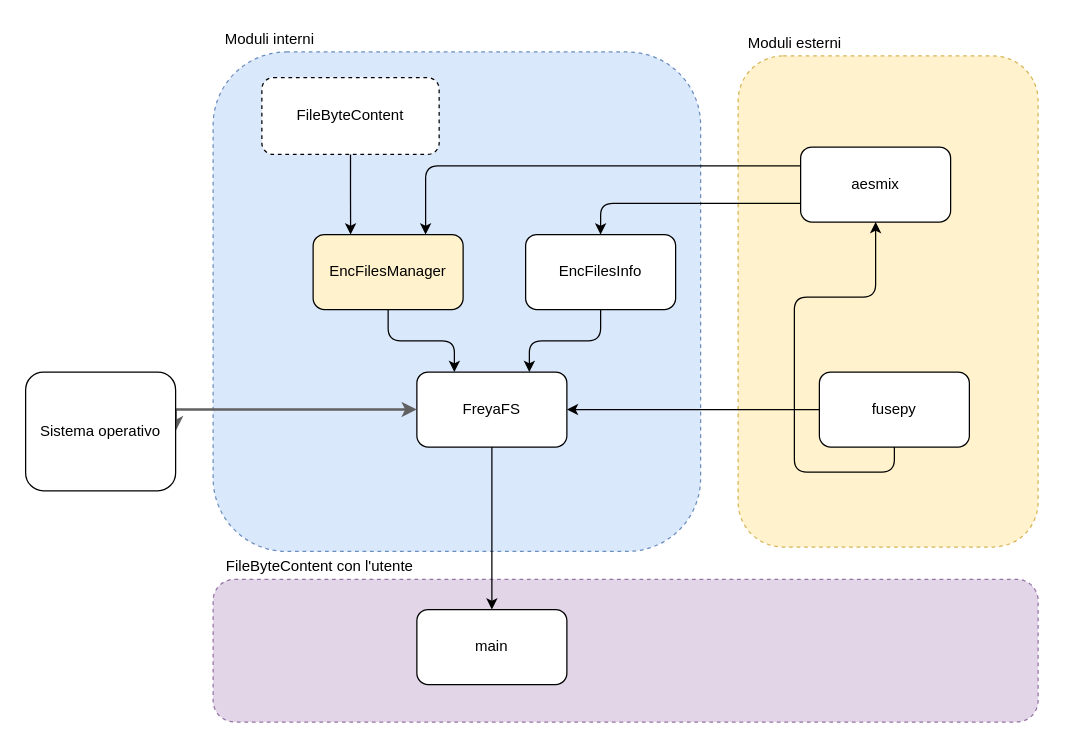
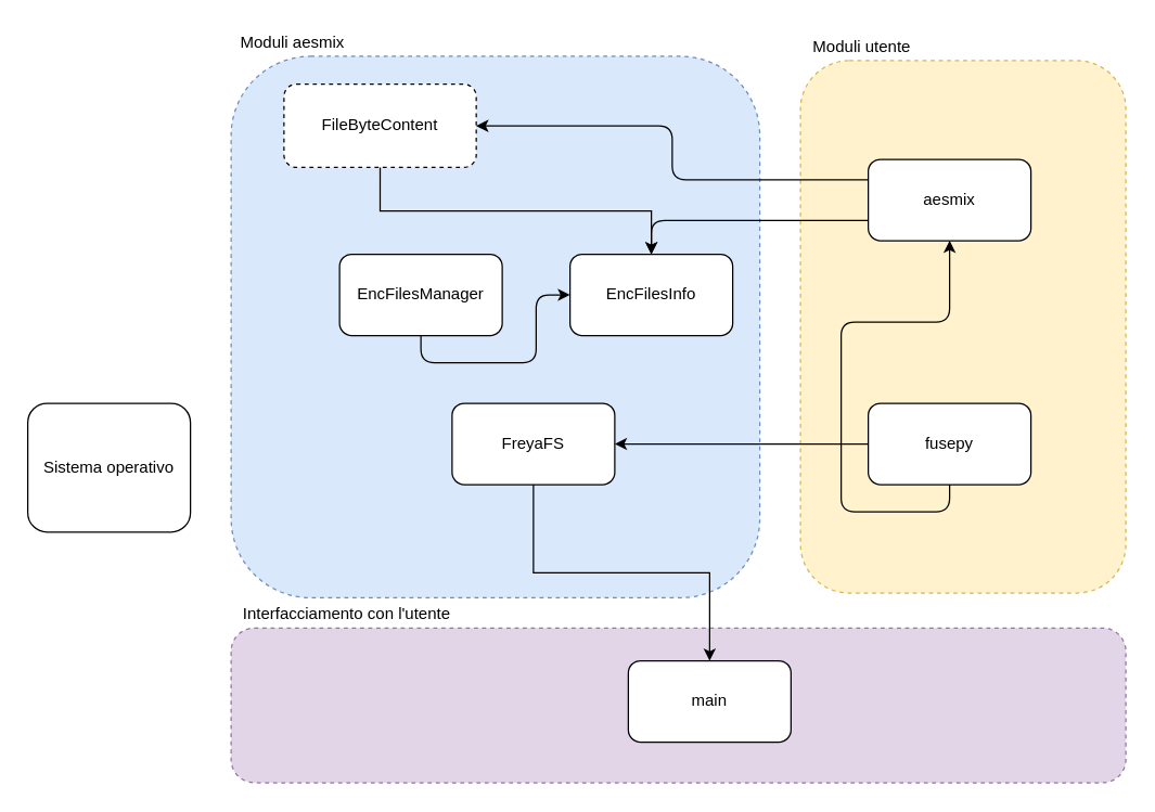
- <mxCell id="11" value="Moduli interni" style="text;html=1;align=center;verticalAlign=middle;resizable=0;points=[];;autosize=1;" parent="9" vertex="1"><mxGeometry width="90" height="20" as="geometry" /></mxCell>
+ <mxCell id="11" value="Moduli aesmix" style="text;html=1;align=center;verticalAlign=middle;resizable=0;points=[];;autosize=1;" parent="9" vertex="1"><mxGeometry width="90" height="20" as="geometry" /></mxCell>
- <mxCell id="7" value="Moduli esterni" style="text;html=1;align=center;verticalAlign=middle;resizable=0;points=[];;autosize=1;" parent="5" vertex="1"><mxGeometry width="90" height="20" as="geometry" /></mxCell>
+ <mxCell id="7" value="Moduli utente" style="text;html=1;align=center;verticalAlign=middle;resizable=0;points=[];;autosize=1;" parent="5" vertex="1"><mxGeometry width="90" height="20" as="geometry" /></mxCell>
- <mxCell id="19" style="edgeStyle=orthogonalEdgeStyle;rounded=1;orthogonalLoop=1;jettySize=auto;html=1;exitX=0;exitY=0.25;exitDx=0;exitDy=0;entryX=0.75;entryY=0;entryDx=0;entryDy=0;" parent="1" source="8" target="16" edge="1"><mxGeometry relative="1" as="geometry" /></mxCell>
+ <mxCell id="19" style="edgeStyle=orthogonalEdgeStyle;rounded=1;orthogonalLoop=1;jettySize=auto;html=1;exitX=0;exitY=0.25;exitDx=0;exitDy=0;" parent="1" source="8" target="12" edge="1"><mxGeometry relative="1" as="geometry" /></mxCell>
- <mxCell id="27" style="edgeStyle=orthogonalEdgeStyle;rounded=0;orthogonalLoop=1;jettySize=auto;html=1;exitX=0.5;exitY=1;exitDx=0;exitDy=0;entryX=0.25;entryY=0;entryDx=0;entryDy=0;" parent="1" source="12" target="16" edge="1"><mxGeometry relative="1" as="geometry" /></mxCell>
+ <mxCell id="27" style="edgeStyle=orthogonalEdgeStyle;rounded=0;orthogonalLoop=1;jettySize=auto;html=1;exitX=0.5;exitY=1;exitDx=0;exitDy=0;" parent="1" source="12" target="18" edge="1"><mxGeometry relative="1" as="geometry" /></mxCell>
- <mxCell id="16" value="EncFilesManager" style="rounded=1;whiteSpace=wrap;html=1;fillColor=#fff2cc;" parent="1" vertex="1"><mxGeometry x="250" y="187" width="120" height="60" as="geometry" /></mxCell>
+ <mxCell id="16" value="EncFilesManager" style="rounded=1;whiteSpace=wrap;html=1;" parent="1" vertex="1"><mxGeometry x="250" y="187" width="120" height="60" as="geometry" /></mxCell>
- <mxCell id="15" style="edgeStyle=orthogonalEdgeStyle;rounded=1;orthogonalLoop=1;jettySize=auto;html=1;exitX=0.5;exitY=1;exitDx=0;exitDy=0;entryX=0.25;entryY=0;entryDx=0;entryDy=0;" parent="1" source="16" target="14" edge="1"><mxGeometry relative="1" as="geometry" /></mxCell>
+ <mxCell id="15" style="edgeStyle=orthogonalEdgeStyle;rounded=1;orthogonalLoop=1;jettySize=auto;html=1;exitX=0.5;exitY=1;exitDx=0;exitDy=0;" parent="1" source="16" target="18" edge="1"><mxGeometry relative="1" as="geometry" /></mxCell>
- <mxCell id="17" style="edgeStyle=orthogonalEdgeStyle;rounded=1;orthogonalLoop=1;jettySize=auto;html=1;exitX=0.5;exitY=1;exitDx=0;exitDy=0;entryX=0.75;entryY=0;entryDx=0;entryDy=0;" parent="1" source="18" target="14" edge="1"><mxGeometry relative="1" as="geometry" /></mxCell>
- <mxCell id="25" style="edgeStyle=orthogonalEdgeStyle;rounded=0;orthogonalLoop=1;jettySize=auto;html=1;exitX=1;exitY=0.5;exitDx=0;exitDy=0;entryX=0;entryY=0.5;entryDx=0;entryDy=0;startArrow=classic;startFill=1;strokeWidth=2;targetPerimeterSpacing=0;shadow=0;comic=0;strokeColor=#616161;" parent="1" source="26" target="14" edge="1"><mxGeometry relative="1" as="geometry"><Array as="points"><mxPoint x="210" y="327" /><mxPoint x="210" y="327" /></Array></mxGeometry></mxCell>
- <mxCell id="23" value="fusepy" style="rounded=1;whiteSpace=wrap;html=1;" parent="1" vertex="1"><mxGeometry x="655" y="297" width="120" height="60" as="geometry" /></mxCell>
+ <mxCell id="23" value="fusepy" style="rounded=1;whiteSpace=wrap;html=1;" parent="1" vertex="1"><mxGeometry x="640" y="297" width="120" height="60" as="geometry" /></mxCell>
- <mxCell id="4" value="FileByteContent con l'utente" style="text;html=1;align=center;verticalAlign=middle;resizable=0;points=[];;autosize=1;" parent="2" vertex="1"><mxGeometry y="-14.15" width="170" height="20" as="geometry" /></mxCell>
+ <mxCell id="4" value="Interfacciamento con l'utente" style="text;html=1;align=center;verticalAlign=middle;resizable=0;points=[];;autosize=1;" parent="2" vertex="1"><mxGeometry y="-14.15" width="170" height="20" as="geometry" /></mxCell>
- <mxCell id="24" value="main" style="rounded=1;whiteSpace=wrap;html=1;" parent="1" vertex="1"><mxGeometry x="333" y="487" width="120" height="60" as="geometry" /></mxCell>
+ <mxCell id="24" value="main" style="rounded=1;whiteSpace=wrap;html=1;" parent="1" vertex="1"><mxGeometry x="463" y="487" width="120" height="60" as="geometry" /></mxCell>
